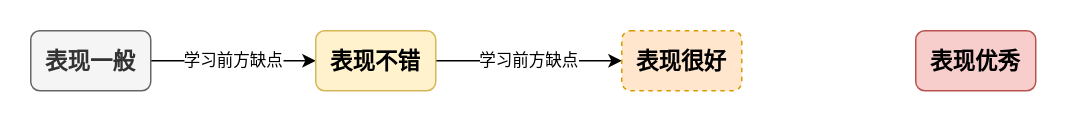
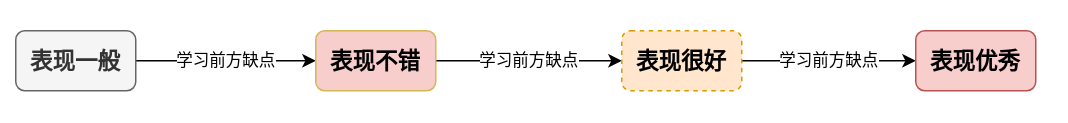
- <mxCell id="3" value="表现一般" style="rounded=1;whiteSpace=wrap;html=1;fontSize=15;fontStyle=1;fillColor=#f5f5f5;strokeColor=#666666;fontColor=#333333;" parent="1" vertex="1"><mxGeometry x="20" y="20" width="80" height="40" as="geometry" /></mxCell>
+ <mxCell id="3" value="表现一般" style="rounded=1;whiteSpace=wrap;html=1;fontSize=15;fontStyle=1;fillColor=#f5f5f5;strokeColor=#666666;fontColor=#333333;" parent="1" vertex="1"><mxGeometry x="10" y="20" width="80" height="40" as="geometry" /></mxCell>
- <mxCell id="5" value="表现不错" style="rounded=1;whiteSpace=wrap;html=1;fontSize=15;fontStyle=1;fillColor=#fff2cc;strokeColor=#d6b656;" vertex="1" parent="1"><mxGeometry x="210" y="20" width="80" height="40" as="geometry" /></mxCell>
+ <mxCell id="5" value="表现不错" style="rounded=1;whiteSpace=wrap;html=1;fontSize=15;fontStyle=1;fillColor=#f8cecc;strokeColor=#d6b656;" vertex="1" parent="1"><mxGeometry x="210" y="20" width="80" height="40" as="geometry" /></mxCell>
+ <mxCell id="6" value="学习前方缺点" style="edgeStyle=orthogonalEdgeStyle;rounded=0;orthogonalLoop=1;jettySize=auto;html=1;exitX=1;exitY=0.5;exitDx=0;exitDy=0;" edge="1" parent="1" source="7" target="8"><mxGeometry relative="1" as="geometry" /></mxCell>
